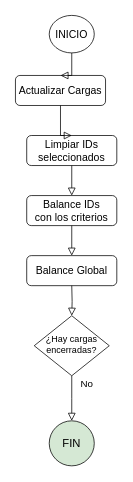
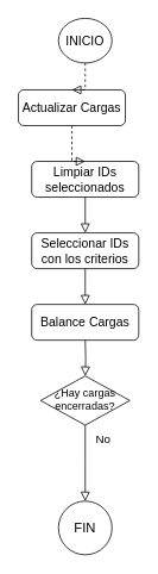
- <mxCell id="14" value="" style="rounded=0;html=1;jettySize=auto;orthogonalLoop=1;fontSize=11;endArrow=block;endFill=0;endSize=8;strokeWidth=1;shadow=0;labelBackgroundColor=none;edgeStyle=orthogonalEdgeStyle;entryX=0.5;entryY=0;entryDx=0;entryDy=0;exitX=0.5;exitY=1;exitDx=0;exitDy=0;" parent="1" source="13" target="2" edge="1"><mxGeometry relative="1" as="geometry"><mxPoint x="-305" y="150" as="sourcePoint" /><mxPoint x="-305" y="200" as="targetPoint" /><Array as="points"><mxPoint x="95" y="100" /><mxPoint x="95" y="100" /></Array></mxGeometry></mxCell>
+ <mxCell id="14" value="" style="rounded=0;html=1;jettySize=auto;orthogonalLoop=1;fontSize=11;endArrow=block;endFill=0;endSize=8;strokeWidth=1;shadow=0;labelBackgroundColor=none;edgeStyle=orthogonalEdgeStyle;entryX=0.5;entryY=0;entryDx=0;entryDy=0;exitX=0.5;exitY=1;exitDx=0;exitDy=0;dashed=1;" parent="1" source="13" target="2" edge="1"><mxGeometry relative="1" as="geometry"><mxPoint x="-305" y="150" as="sourcePoint" /><mxPoint x="-305" y="200" as="targetPoint" /><Array as="points"><mxPoint x="95" y="100" /><mxPoint x="95" y="100" /></Array></mxGeometry></mxCell>
- <mxCell id="4" value="" style="rounded=0;html=1;jettySize=auto;orthogonalLoop=1;fontSize=11;endArrow=block;endFill=0;endSize=8;strokeWidth=1;shadow=0;labelBackgroundColor=none;edgeStyle=orthogonalEdgeStyle;exitX=0.5;exitY=1;exitDx=0;exitDy=0;entryX=0.5;entryY=0;entryDx=0;entryDy=0;" parent="1" source="2" target="3" edge="1"><mxGeometry relative="1" as="geometry"><mxPoint x="-305" y="150" as="sourcePoint" /><mxPoint x="-305" y="200" as="targetPoint" /><Array as="points"><mxPoint x="95" y="180" /><mxPoint x="95" y="180" /></Array></mxGeometry></mxCell>
+ <mxCell id="4" value="" style="rounded=0;html=1;jettySize=auto;orthogonalLoop=1;fontSize=11;endArrow=block;endFill=0;endSize=8;strokeWidth=1;shadow=0;labelBackgroundColor=none;edgeStyle=orthogonalEdgeStyle;exitX=0.5;exitY=1;exitDx=0;exitDy=0;entryX=0.5;entryY=0;entryDx=0;entryDy=0;dashed=1;" parent="1" source="2" target="3" edge="1"><mxGeometry relative="1" as="geometry"><mxPoint x="-305" y="150" as="sourcePoint" /><mxPoint x="-305" y="200" as="targetPoint" /><Array as="points"><mxPoint x="95" y="180" /><mxPoint x="95" y="180" /></Array></mxGeometry></mxCell>
- <mxCell id="5" value="&lt;font style=&quot;font-size: 14px;&quot;&gt;Balance IDs&lt;/font&gt;&lt;div&gt;&lt;div&gt;&lt;font style=&quot;font-size: 14px;&quot;&gt;con los criterios&lt;/font&gt;&lt;/div&gt;&lt;/div&gt;" style="rounded=1;whiteSpace=wrap;html=1;fontSize=12;glass=0;strokeWidth=1;shadow=0;" parent="1" vertex="1"><mxGeometry x="35" y="260" width="120" height="40" as="geometry" /></mxCell>
+ <mxCell id="5" value="&lt;font style=&quot;font-size: 14px;&quot;&gt;Seleccionar IDs&lt;/font&gt;&lt;div&gt;&lt;div&gt;&lt;font style=&quot;font-size: 14px;&quot;&gt;con los criterios&lt;/font&gt;&lt;/div&gt;&lt;/div&gt;" style="rounded=1;whiteSpace=wrap;html=1;fontSize=12;glass=0;strokeWidth=1;shadow=0;" parent="1" vertex="1"><mxGeometry x="35" y="260" width="120" height="40" as="geometry" /></mxCell>
- <mxCell id="7" value="&lt;font style=&quot;font-size: 14px;&quot;&gt;Balance Global&lt;/font&gt;" style="rounded=1;whiteSpace=wrap;html=1;fontSize=12;glass=0;strokeWidth=1;shadow=0;" parent="1" vertex="1"><mxGeometry x="35" y="340" width="120" height="40" as="geometry" /></mxCell>
+ <mxCell id="7" value="&lt;font style=&quot;font-size: 14px;&quot;&gt;Balance Cargas&lt;/font&gt;" style="rounded=1;whiteSpace=wrap;html=1;fontSize=12;glass=0;strokeWidth=1;shadow=0;" parent="1" vertex="1"><mxGeometry x="35" y="340" width="120" height="40" as="geometry" /></mxCell>
- <mxCell id="11" value="&lt;font&gt;¿Hay cargas&lt;/font&gt;&lt;div&gt;&lt;font&gt;encerradas?&lt;/font&gt;&lt;/div&gt;" style="rhombus;whiteSpace=wrap;html=1;shadow=0;fontFamily=Helvetica;fontSize=12;align=center;strokeWidth=1;spacing=6;spacingTop=-4;" parent="1" vertex="1"><mxGeometry x="45" y="420" width="100" height="80" as="geometry" /></mxCell>
+ <mxCell id="11" value="&lt;font&gt;¿Hay cargas&lt;/font&gt;&lt;div&gt;&lt;font&gt;encerradas?&lt;/font&gt;&lt;/div&gt;" style="rhombus;whiteSpace=wrap;html=1;shadow=0;fontFamily=Helvetica;fontSize=12;align=center;strokeWidth=1;spacing=6;spacingTop=-4;" parent="1" vertex="1"><mxGeometry x="45" y="420" width="100" height="55" as="geometry" /></mxCell>
- <mxCell id="12" value="&lt;font style=&quot;font-size: 15px;&quot;&gt;FIN&lt;/font&gt;" style="ellipse;whiteSpace=wrap;html=1;aspect=fixed;fillColor=#d5e8d4;" parent="1" vertex="1"><mxGeometry x="65" y="560" width="60" height="60" as="geometry" /></mxCell>
+ <mxCell id="12" value="&lt;font style=&quot;font-size: 15px;&quot;&gt;FIN&lt;/font&gt;" style="ellipse;whiteSpace=wrap;html=1;aspect=fixed;" parent="1" vertex="1"><mxGeometry x="65" y="560" width="60" height="60" as="geometry" /></mxCell>
